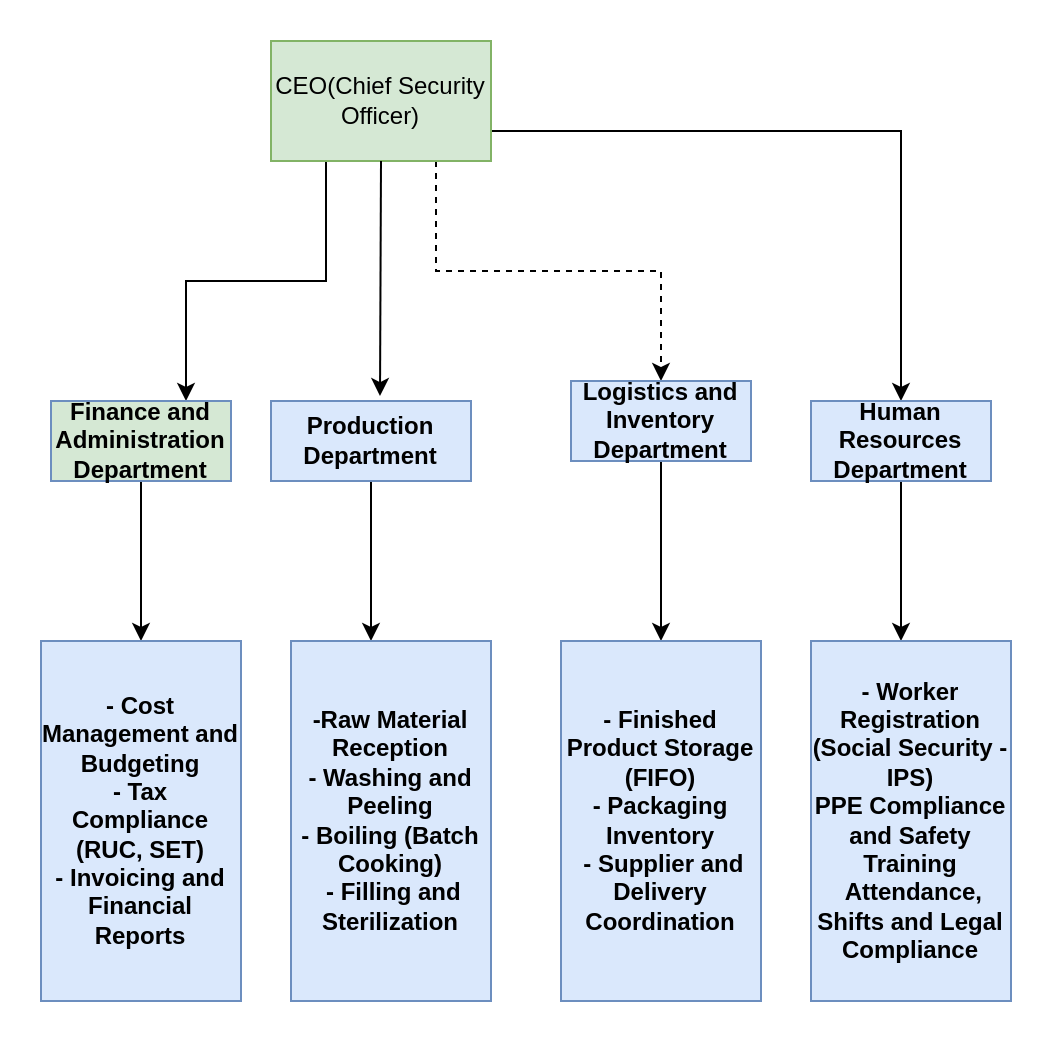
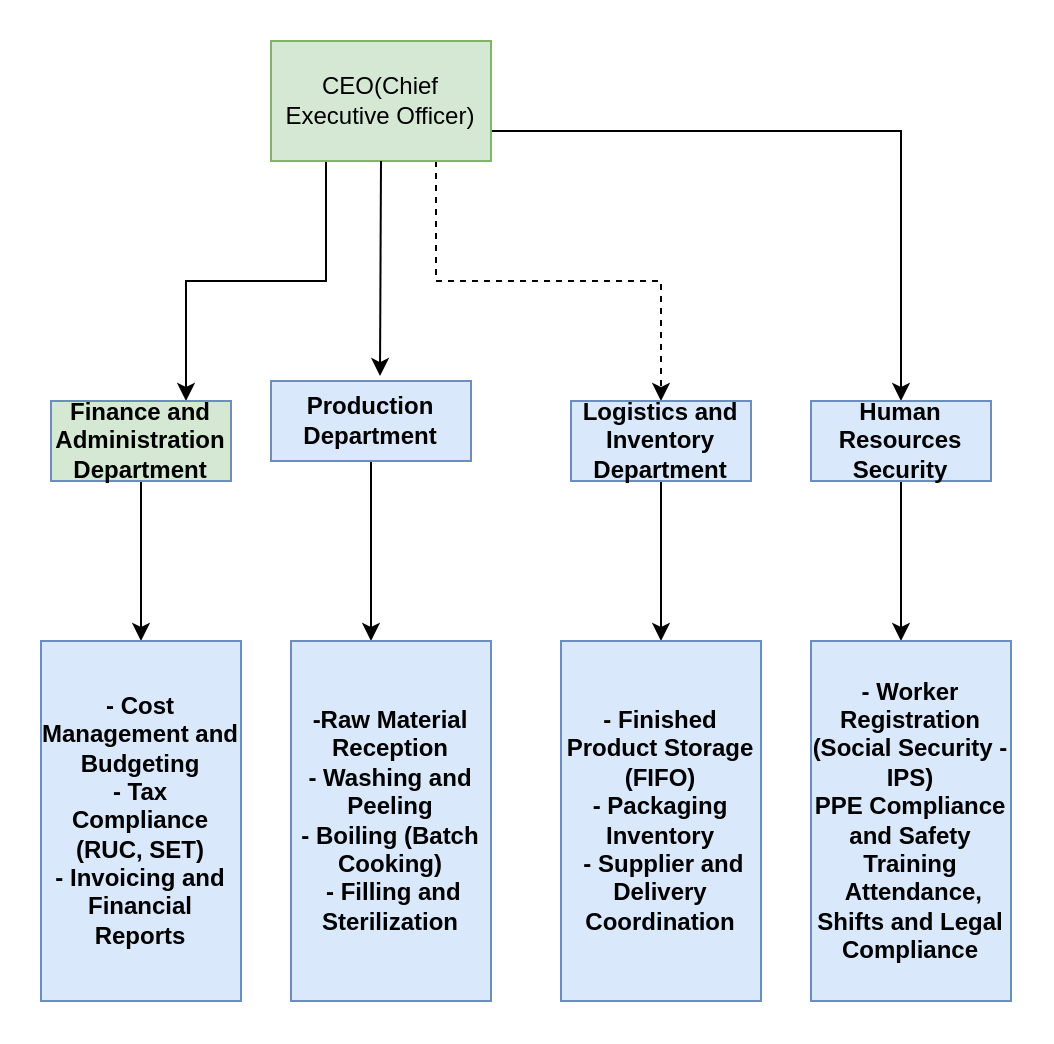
- <mxCell id="5" value="CEO(Chief Security Officer)" style="rounded=0;whiteSpace=wrap;html=1;fillColor=#d5e8d4;strokeColor=#82b366;" parent="1" vertex="1"><mxGeometry x="135" y="20" width="110" height="60" as="geometry" /></mxCell>
+ <mxCell id="5" value="CEO(Chief Executive Officer)" style="rounded=0;whiteSpace=wrap;html=1;fillColor=#d5e8d4;strokeColor=#82b366;" parent="1" vertex="1"><mxGeometry x="135" y="20" width="110" height="60" as="geometry" /></mxCell>
- <mxCell id="9" value="&lt;b&gt;Logistics and Inventory Department&lt;/b&gt;" style="rounded=0;whiteSpace=wrap;html=1;fillColor=#dae8fc;strokeColor=#6c8ebf;" parent="1" vertex="1"><mxGeometry x="285" y="190" width="90" height="40" as="geometry" /></mxCell>
+ <mxCell id="9" value="&lt;b&gt;Logistics and Inventory Department&lt;/b&gt;" style="rounded=0;whiteSpace=wrap;html=1;fillColor=#dae8fc;strokeColor=#6c8ebf;" parent="1" vertex="1"><mxGeometry x="285" y="200" width="90" height="40" as="geometry" /></mxCell>
- <mxCell id="7" value="Production Department" style="rounded=0;whiteSpace=wrap;html=1;fontStyle=1;fillColor=#dae8fc;strokeColor=#6c8ebf;" parent="1" vertex="1"><mxGeometry x="135" y="200" width="100" height="40" as="geometry" /></mxCell>
+ <mxCell id="7" value="Production Department" style="rounded=0;whiteSpace=wrap;html=1;fontStyle=1;fillColor=#dae8fc;strokeColor=#6c8ebf;" parent="1" vertex="1"><mxGeometry x="135" y="190" width="100" height="40" as="geometry" /></mxCell>
- <mxCell id="14" value="&lt;b&gt;Human Resources Department&lt;/b&gt;" style="rounded=0;whiteSpace=wrap;html=1;fillColor=#dae8fc;strokeColor=#6c8ebf;" parent="1" vertex="1"><mxGeometry x="405" y="200" width="90" height="40" as="geometry" /></mxCell>
+ <mxCell id="14" value="&lt;b&gt;Human Resources Security&lt;/b&gt;" style="rounded=0;whiteSpace=wrap;html=1;fillColor=#dae8fc;strokeColor=#6c8ebf;" parent="1" vertex="1"><mxGeometry x="405" y="200" width="90" height="40" as="geometry" /></mxCell>
